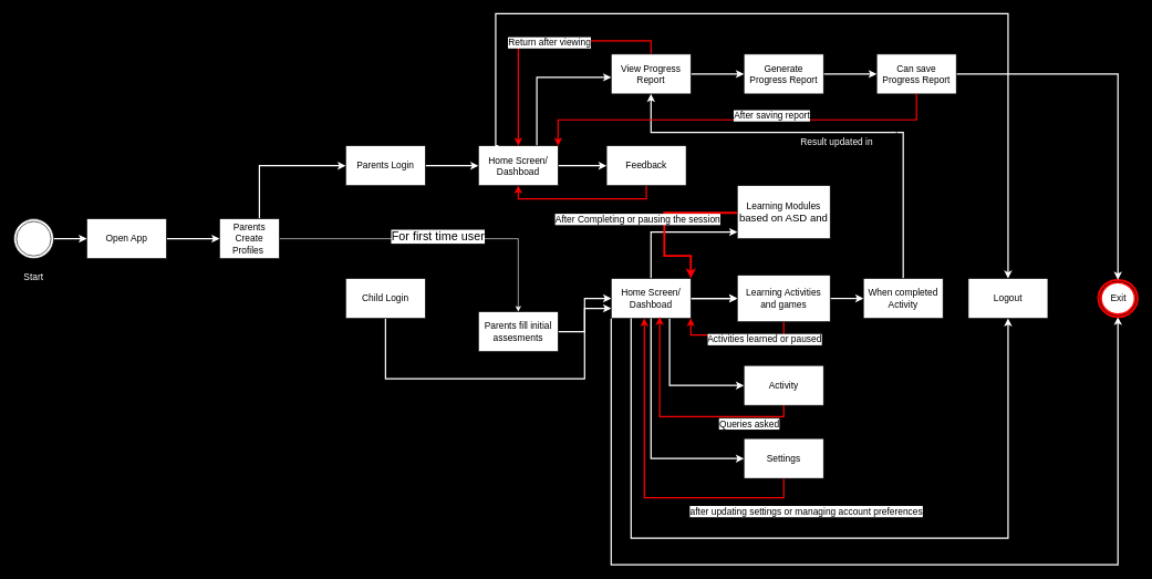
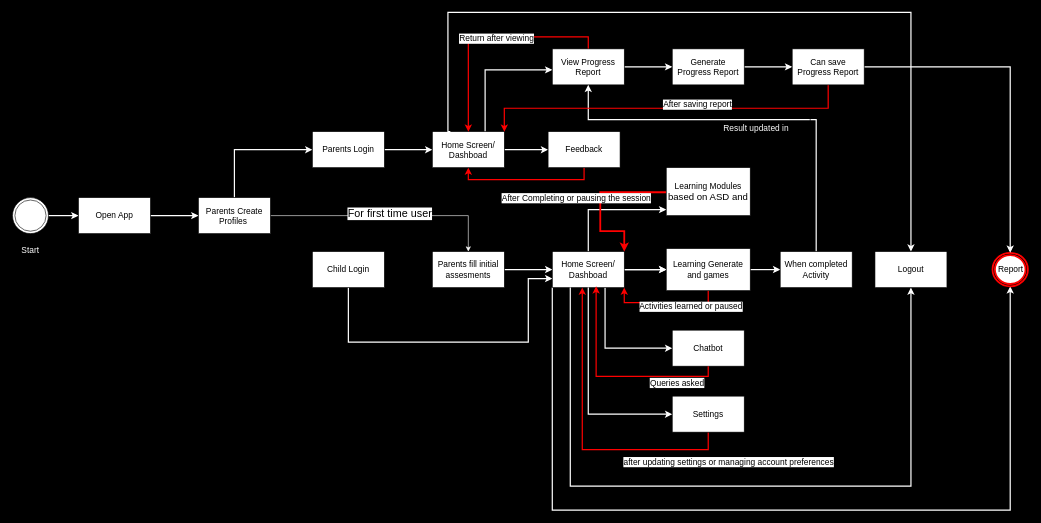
- <mxCell id="9" value="&lt;font style=&quot;font-size: 14px;&quot;&gt;Parents Create Profiles&amp;nbsp;&lt;/font&gt;" style="whiteSpace=wrap;html=1;dashed=0;" vertex="1" parent="1"><mxGeometry x="330" y="329" width="90" height="60" as="geometry" /></mxCell>
+ <mxCell id="9" value="&lt;font style=&quot;font-size: 14px;&quot;&gt;Parents Create Profiles&amp;nbsp;&lt;/font&gt;" style="whiteSpace=wrap;html=1;dashed=0;" vertex="1" parent="1"><mxGeometry x="330" y="329" width="120" height="60" as="geometry" /></mxCell>
- <mxCell id="27" value="&lt;font style=&quot;font-size: 14px;&quot;&gt;Learning Activities and games&lt;/font&gt;" style="whiteSpace=wrap;html=1;dashed=0;fontColor=default;" vertex="1" parent="1"><mxGeometry x="1110" y="414" width="140" height="70" as="geometry" /></mxCell>
+ <mxCell id="27" value="&lt;font style=&quot;font-size: 14px;&quot;&gt;Learning Generate and games&lt;/font&gt;" style="whiteSpace=wrap;html=1;dashed=0;fontColor=default;" vertex="1" parent="1"><mxGeometry x="1110" y="414" width="140" height="70" as="geometry" /></mxCell>
- <mxCell id="54" value="&lt;font style=&quot;font-size: 14px;&quot;&gt;Exit&lt;/font&gt;" style="ellipse;html=1;shape=endState;fillColor=#FFFFFF;strokeColor=#ff0000;strokeWidth=3;" vertex="1" parent="1"><mxGeometry x="1654" y="421" width="59" height="56" as="geometry" /></mxCell>
+ <mxCell id="54" value="&lt;font style=&quot;font-size: 14px;&quot;&gt;Report&lt;/font&gt;" style="ellipse;html=1;shape=endState;fillColor=#FFFFFF;strokeColor=#ff0000;strokeWidth=3;" vertex="1" parent="1"><mxGeometry x="1654" y="421" width="59" height="56" as="geometry" /></mxCell>
- <mxCell id="15" value="&lt;font style=&quot;font-size: 14px;&quot;&gt;Parents fill initial assesments&lt;/font&gt;" style="whiteSpace=wrap;html=1;dashed=0;fontColor=default;" vertex="1" parent="1"><mxGeometry x="720" y="469" width="120" height="60" as="geometry" /></mxCell>
+ <mxCell id="15" value="&lt;font style=&quot;font-size: 14px;&quot;&gt;Parents fill initial assesments&lt;/font&gt;" style="whiteSpace=wrap;html=1;dashed=0;fontColor=default;" vertex="1" parent="1"><mxGeometry x="720" y="419" width="120" height="60" as="geometry" /></mxCell>
- <mxCell id="29" value="&lt;font style=&quot;font-size: 14px;&quot;&gt;Activity&lt;/font&gt;" style="whiteSpace=wrap;html=1;dashed=0;fontColor=default;" vertex="1" parent="1"><mxGeometry x="1120" y="550" width="120" height="60" as="geometry" /></mxCell>
+ <mxCell id="29" value="&lt;font style=&quot;font-size: 14px;&quot;&gt;Chatbot&lt;/font&gt;" style="whiteSpace=wrap;html=1;dashed=0;fontColor=default;" vertex="1" parent="1"><mxGeometry x="1120" y="550" width="120" height="60" as="geometry" /></mxCell>
